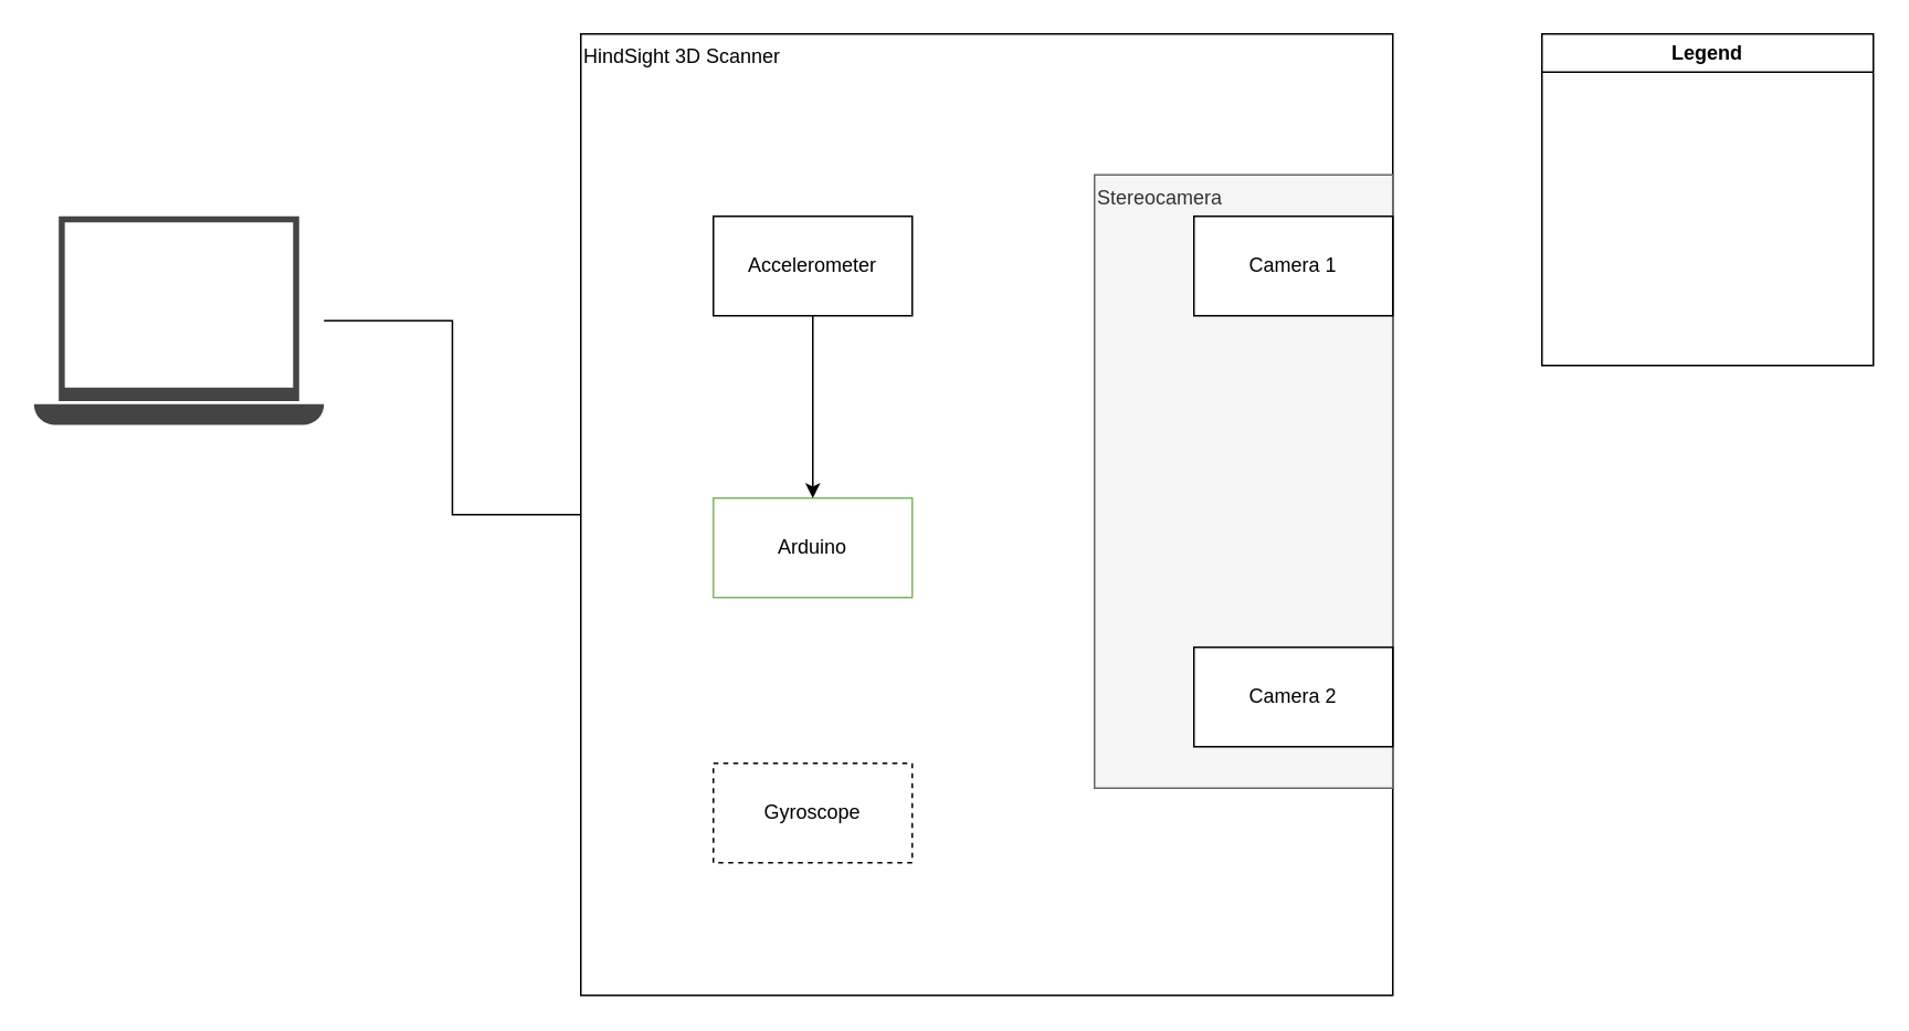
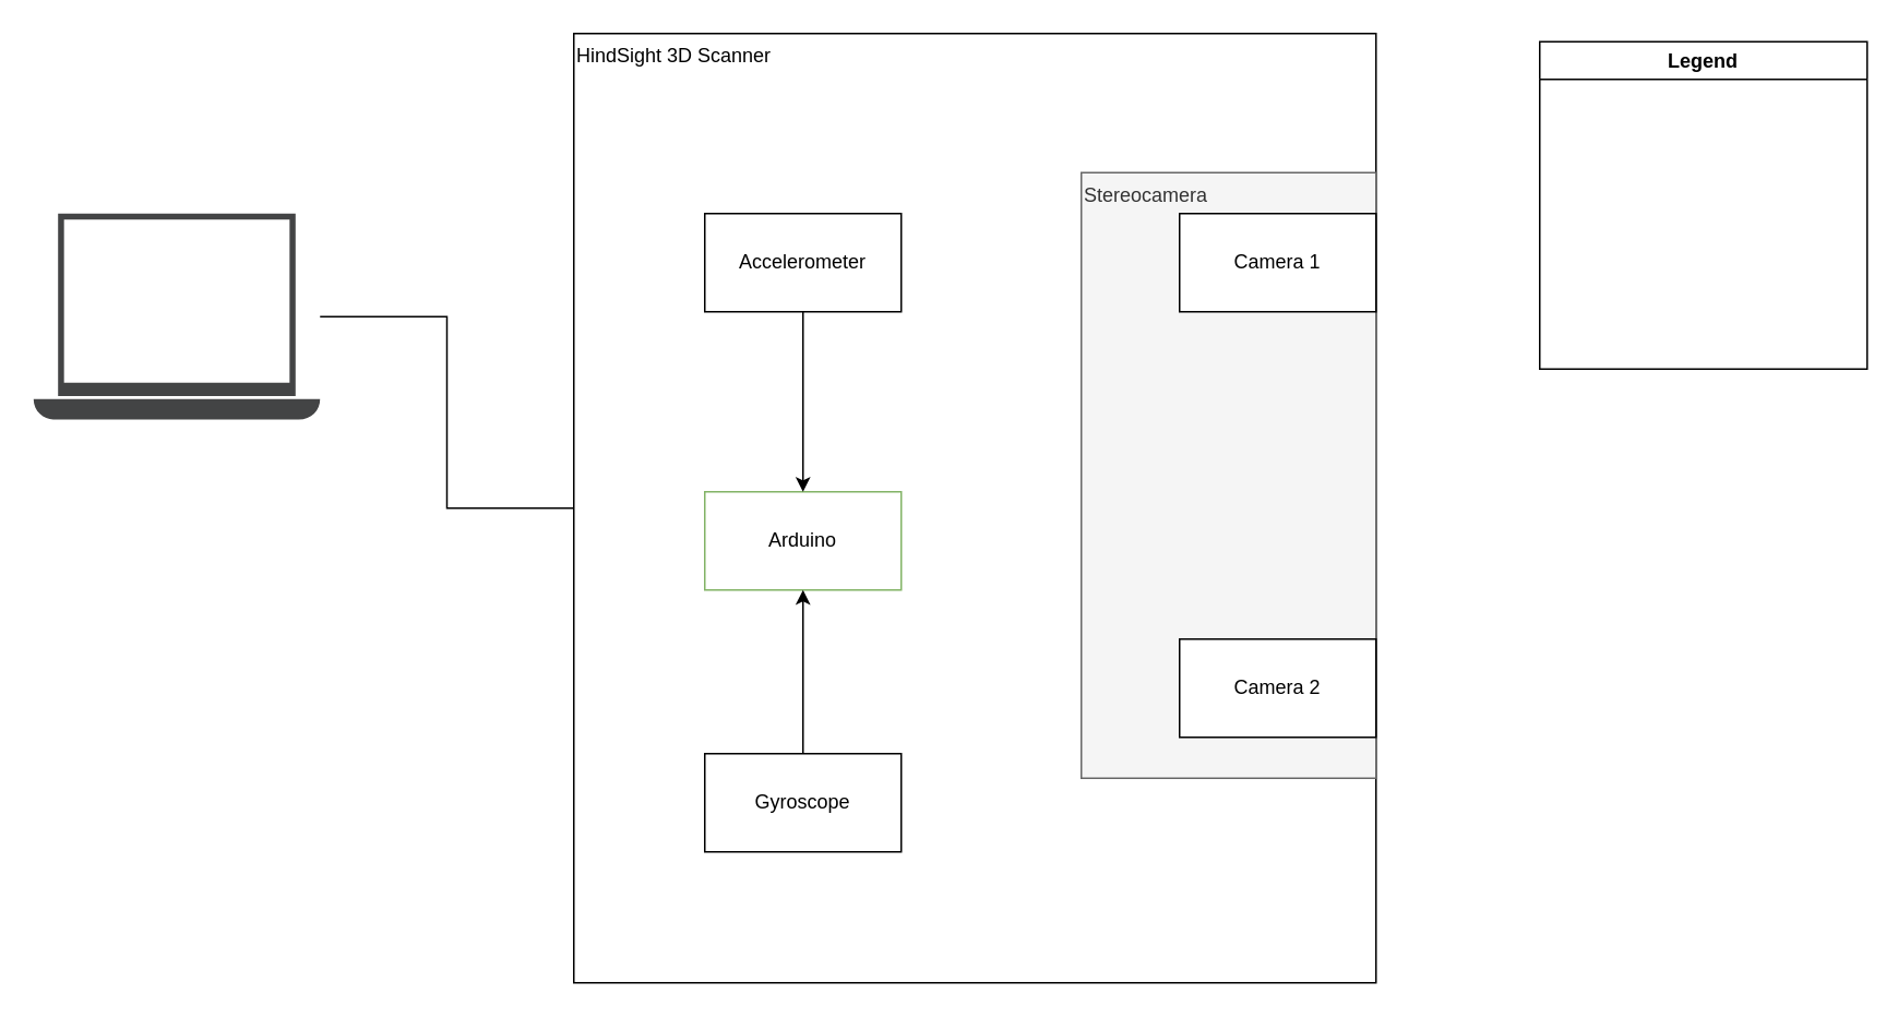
- <mxCell id="13" value="Legend" style="swimlane;whiteSpace=wrap;html=1;fillColor=#FFFFFF;" vertex="1" parent="1"><mxGeometry x="930" y="20" width="200" height="200" as="geometry"><mxRectangle x="750" y="210" width="80" height="30" as="alternateBounds" /></mxGeometry></mxCell>
+ <mxCell id="13" value="Legend" style="swimlane;whiteSpace=wrap;html=1;fillColor=#FFFFFF;" vertex="1" parent="1"><mxGeometry x="940" y="25" width="200" height="200" as="geometry"><mxRectangle x="750" y="210" width="80" height="30" as="alternateBounds" /></mxGeometry></mxCell>
+ <mxCell id="10" style="edgeStyle=orthogonalEdgeStyle;rounded=0;orthogonalLoop=1;jettySize=auto;html=1;exitX=0.5;exitY=0;exitDx=0;exitDy=0;entryX=0.5;entryY=1;entryDx=0;entryDy=0;" edge="1" parent="1" source="11" target="7"><mxGeometry relative="1" as="geometry" /></mxCell>
- <mxCell id="11" value="Gyroscope" style="rounded=0;whiteSpace=wrap;html=1;dashed=1;" vertex="1" parent="1"><mxGeometry x="430" y="460" width="120" height="60" as="geometry" /></mxCell>
+ <mxCell id="11" value="Gyroscope" style="rounded=0;whiteSpace=wrap;html=1;" vertex="1" parent="1"><mxGeometry x="430" y="460" width="120" height="60" as="geometry" /></mxCell>
